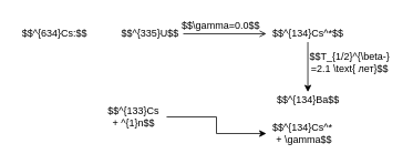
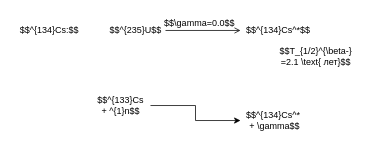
- <mxCell id="2" value="$$^{634}Cs:$$" style="text;html=1;resizable=0;autosize=1;align=center;verticalAlign=middle;points=[];fillColor=none;strokeColor=none;rounded=0;" parent="1" vertex="1"><mxGeometry x="20" y="30" width="90" height="20" as="geometry" /></mxCell>
+ <mxCell id="2" value="$$^{134}Cs:$$" style="text;html=1;resizable=0;autosize=1;align=center;verticalAlign=middle;points=[];fillColor=none;strokeColor=none;rounded=0;" parent="1" vertex="1"><mxGeometry x="20" y="30" width="90" height="20" as="geometry" /></mxCell>
- <mxCell id="4" value="$$^{335}U$$" style="text;html=1;resizable=0;autosize=1;align=center;verticalAlign=middle;points=[];fillColor=none;strokeColor=none;rounded=0;" parent="1" vertex="1"><mxGeometry x="140" y="30" width="80" height="20" as="geometry" /></mxCell>
+ <mxCell id="4" value="$$^{235}U$$" style="text;html=1;resizable=0;autosize=1;align=center;verticalAlign=middle;points=[];fillColor=none;strokeColor=none;rounded=0;" parent="1" vertex="1"><mxGeometry x="140" y="30" width="80" height="20" as="geometry" /></mxCell>
- <mxCell id="5" value="" style="edgeStyle=orthogonalEdgeStyle;rounded=0;orthogonalLoop=1;jettySize=auto;html=1;" parent="1" source="6" target="7" edge="1"><mxGeometry relative="1" as="geometry" /></mxCell>
- <mxCell id="7" value="$$^{134}Ba$$" style="text;html=1;resizable=0;autosize=1;align=center;verticalAlign=middle;points=[];fillColor=none;strokeColor=none;rounded=0;" parent="1" vertex="1"><mxGeometry x="325" y="110" width="90" height="20" as="geometry" /></mxCell>
